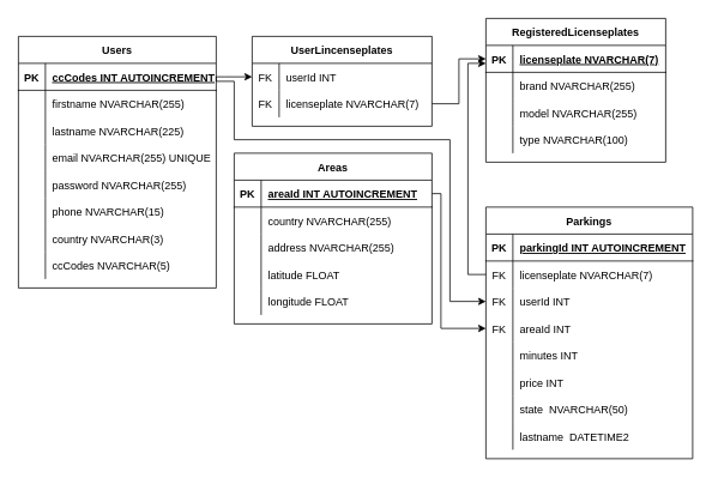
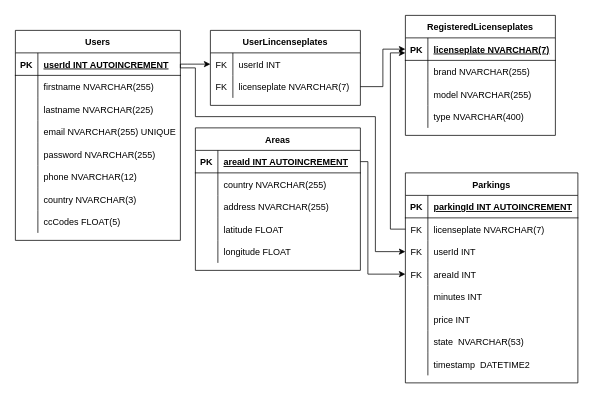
- <mxCell id="5" value="ccCodes INT AUTOINCREMENT" style="shape=partialRectangle;connectable=0;fillColor=none;top=0;left=0;bottom=0;right=0;align=left;spacingLeft=6;fontStyle=5;overflow=hidden;" parent="3" vertex="1"><mxGeometry x="30" width="190" height="30" as="geometry"><mxRectangle width="190" height="30" as="alternateBounds" /></mxGeometry></mxCell>
+ <mxCell id="5" value="userId INT AUTOINCREMENT" style="shape=partialRectangle;connectable=0;fillColor=none;top=0;left=0;bottom=0;right=0;align=left;spacingLeft=6;fontStyle=5;overflow=hidden;" parent="3" vertex="1"><mxGeometry x="30" width="190" height="30" as="geometry"><mxRectangle width="190" height="30" as="alternateBounds" /></mxGeometry></mxCell>
- <mxCell id="90" value="type NVARCHAR(100)" style="shape=partialRectangle;connectable=0;fillColor=none;top=0;left=0;bottom=0;right=0;align=left;spacingLeft=6;overflow=hidden;" parent="88" vertex="1"><mxGeometry x="30" width="170" height="30" as="geometry"><mxRectangle width="170" height="30" as="alternateBounds" /></mxGeometry></mxCell>
+ <mxCell id="90" value="type NVARCHAR(400)" style="shape=partialRectangle;connectable=0;fillColor=none;top=0;left=0;bottom=0;right=0;align=left;spacingLeft=6;overflow=hidden;" parent="88" vertex="1"><mxGeometry x="30" width="170" height="30" as="geometry"><mxRectangle width="170" height="30" as="alternateBounds" /></mxGeometry></mxCell>
- <mxCell id="20" value="phone NVARCHAR(15)" style="shape=partialRectangle;connectable=0;fillColor=none;top=0;left=0;bottom=0;right=0;align=left;spacingLeft=6;overflow=hidden;" parent="18" vertex="1"><mxGeometry x="30" width="190" height="30" as="geometry"><mxRectangle width="190" height="30" as="alternateBounds" /></mxGeometry></mxCell>
+ <mxCell id="20" value="phone NVARCHAR(12)" style="shape=partialRectangle;connectable=0;fillColor=none;top=0;left=0;bottom=0;right=0;align=left;spacingLeft=6;overflow=hidden;" parent="18" vertex="1"><mxGeometry x="30" width="190" height="30" as="geometry"><mxRectangle width="190" height="30" as="alternateBounds" /></mxGeometry></mxCell>
- <mxCell id="26" value="ccCodes NVARCHAR(5)" style="shape=partialRectangle;connectable=0;fillColor=none;top=0;left=0;bottom=0;right=0;align=left;spacingLeft=6;overflow=hidden;" vertex="1" parent="24"><mxGeometry x="30" width="190" height="30" as="geometry"><mxRectangle width="190" height="30" as="alternateBounds" /></mxGeometry></mxCell>
+ <mxCell id="26" value="ccCodes FLOAT(5)" style="shape=partialRectangle;connectable=0;fillColor=none;top=0;left=0;bottom=0;right=0;align=left;spacingLeft=6;overflow=hidden;" vertex="1" parent="24"><mxGeometry x="30" width="190" height="30" as="geometry"><mxRectangle width="190" height="30" as="alternateBounds" /></mxGeometry></mxCell>
- <mxCell id="56" value="state  NVARCHAR(50)" style="shape=partialRectangle;connectable=0;fillColor=none;top=0;left=0;bottom=0;right=0;align=left;spacingLeft=6;overflow=hidden;" parent="54" vertex="1"><mxGeometry x="30" width="200" height="30" as="geometry"><mxRectangle width="200" height="30" as="alternateBounds" /></mxGeometry></mxCell>
+ <mxCell id="56" value="state  NVARCHAR(53)" style="shape=partialRectangle;connectable=0;fillColor=none;top=0;left=0;bottom=0;right=0;align=left;spacingLeft=6;overflow=hidden;" parent="54" vertex="1"><mxGeometry x="30" width="200" height="30" as="geometry"><mxRectangle width="200" height="30" as="alternateBounds" /></mxGeometry></mxCell>
- <mxCell id="59" value="lastname  DATETIME2" style="shape=partialRectangle;connectable=0;fillColor=none;top=0;left=0;bottom=0;right=0;align=left;spacingLeft=6;overflow=hidden;" parent="57" vertex="1"><mxGeometry x="30" width="200" height="30" as="geometry"><mxRectangle width="200" height="30" as="alternateBounds" /></mxGeometry></mxCell>
+ <mxCell id="59" value="timestamp  DATETIME2" style="shape=partialRectangle;connectable=0;fillColor=none;top=0;left=0;bottom=0;right=0;align=left;spacingLeft=6;overflow=hidden;" parent="57" vertex="1"><mxGeometry x="30" width="200" height="30" as="geometry"><mxRectangle width="200" height="30" as="alternateBounds" /></mxGeometry></mxCell>
